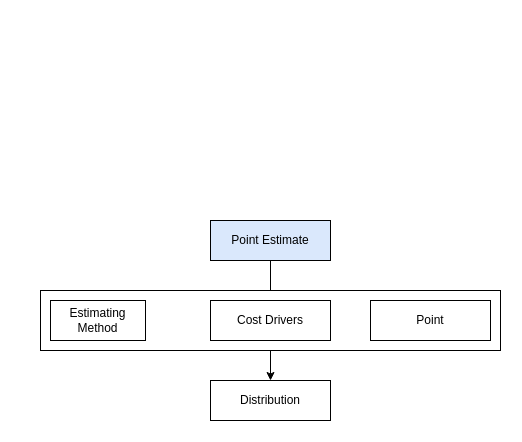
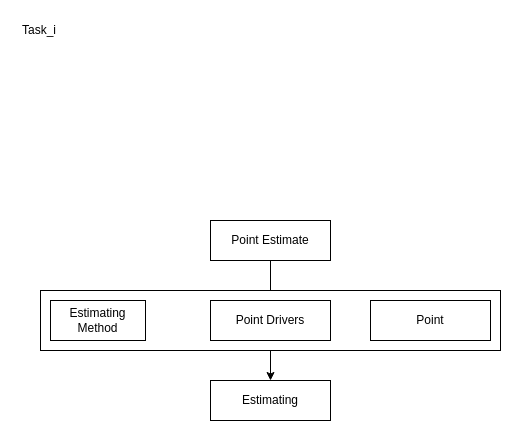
+ <mxCell id="10" value="Task_i" style="rounded=0;whiteSpace=wrap;html=1;fillColor=none;fontColor=default;strokeColor=none;align=left;" vertex="1" parent="1"><mxGeometry x="20" y="20" width="70" height="20" as="geometry" /></mxCell>
- <mxCell id="4" value="Point Estimate" style="rounded=0;whiteSpace=wrap;html=1;align=center;fillColor=#dae8fc;" parent="1" vertex="1"><mxGeometry x="210" y="220" width="120" height="40" as="geometry" /></mxCell>
+ <mxCell id="4" value="Point Estimate" style="rounded=0;whiteSpace=wrap;html=1;align=center;" parent="1" vertex="1"><mxGeometry x="210" y="220" width="120" height="40" as="geometry" /></mxCell>
- <mxCell id="6" value="Cost Drivers" style="rounded=0;whiteSpace=wrap;html=1;align=center;" parent="1" vertex="1"><mxGeometry x="210" y="300" width="120" height="40" as="geometry" /></mxCell>
+ <mxCell id="6" value="Point Drivers" style="rounded=0;whiteSpace=wrap;html=1;align=center;" parent="1" vertex="1"><mxGeometry x="210" y="300" width="120" height="40" as="geometry" /></mxCell>
- <mxCell id="8" value="Distribution" style="rounded=0;whiteSpace=wrap;html=1;align=center;" parent="1" vertex="1"><mxGeometry x="210" y="380" width="120" height="40" as="geometry" /></mxCell>
+ <mxCell id="8" value="Estimating" style="rounded=0;whiteSpace=wrap;html=1;align=center;" parent="1" vertex="1"><mxGeometry x="210" y="380" width="120" height="40" as="geometry" /></mxCell>
